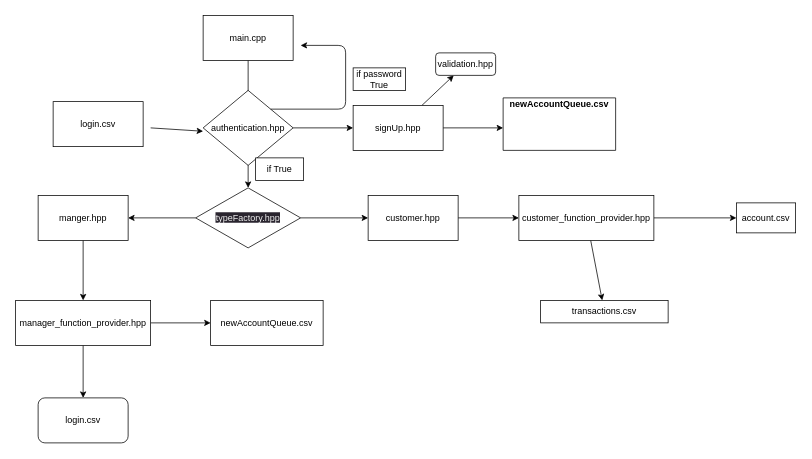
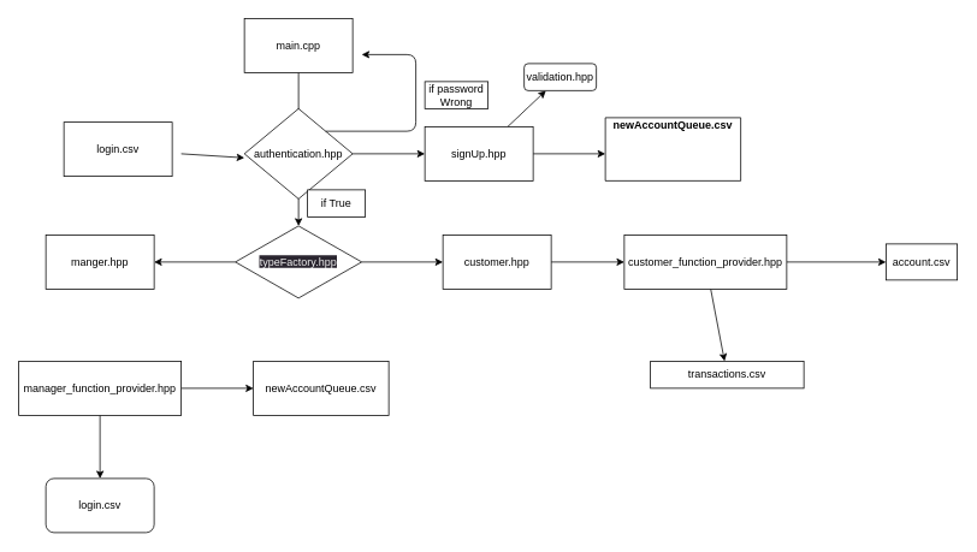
- <mxCell id="19" value="if password True" style="rounded=0;whiteSpace=wrap;html=1;" parent="1" vertex="1"><mxGeometry x="470" y="90" width="70" height="30" as="geometry" /></mxCell>
+ <mxCell id="19" value="if password Wrong" style="rounded=0;whiteSpace=wrap;html=1;" parent="1" vertex="1"><mxGeometry x="470" y="90" width="70" height="30" as="geometry" /></mxCell>
- <mxCell id="7" value="" style="edgeStyle=none;html=1;" parent="1" source="8" target="13" edge="1"><mxGeometry relative="1" as="geometry" /></mxCell>
